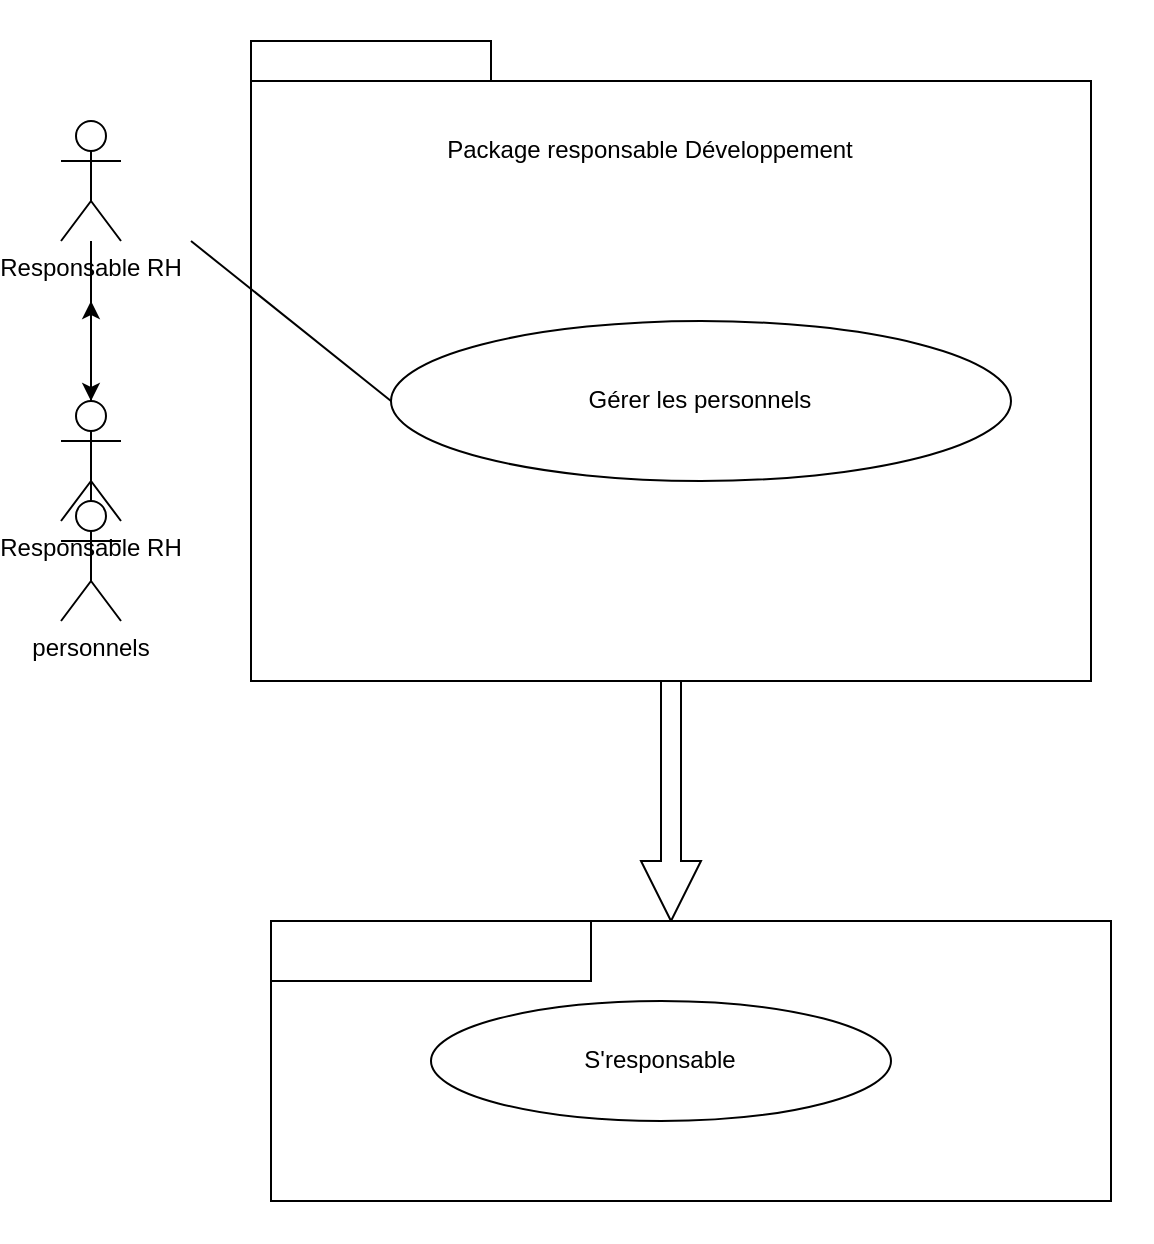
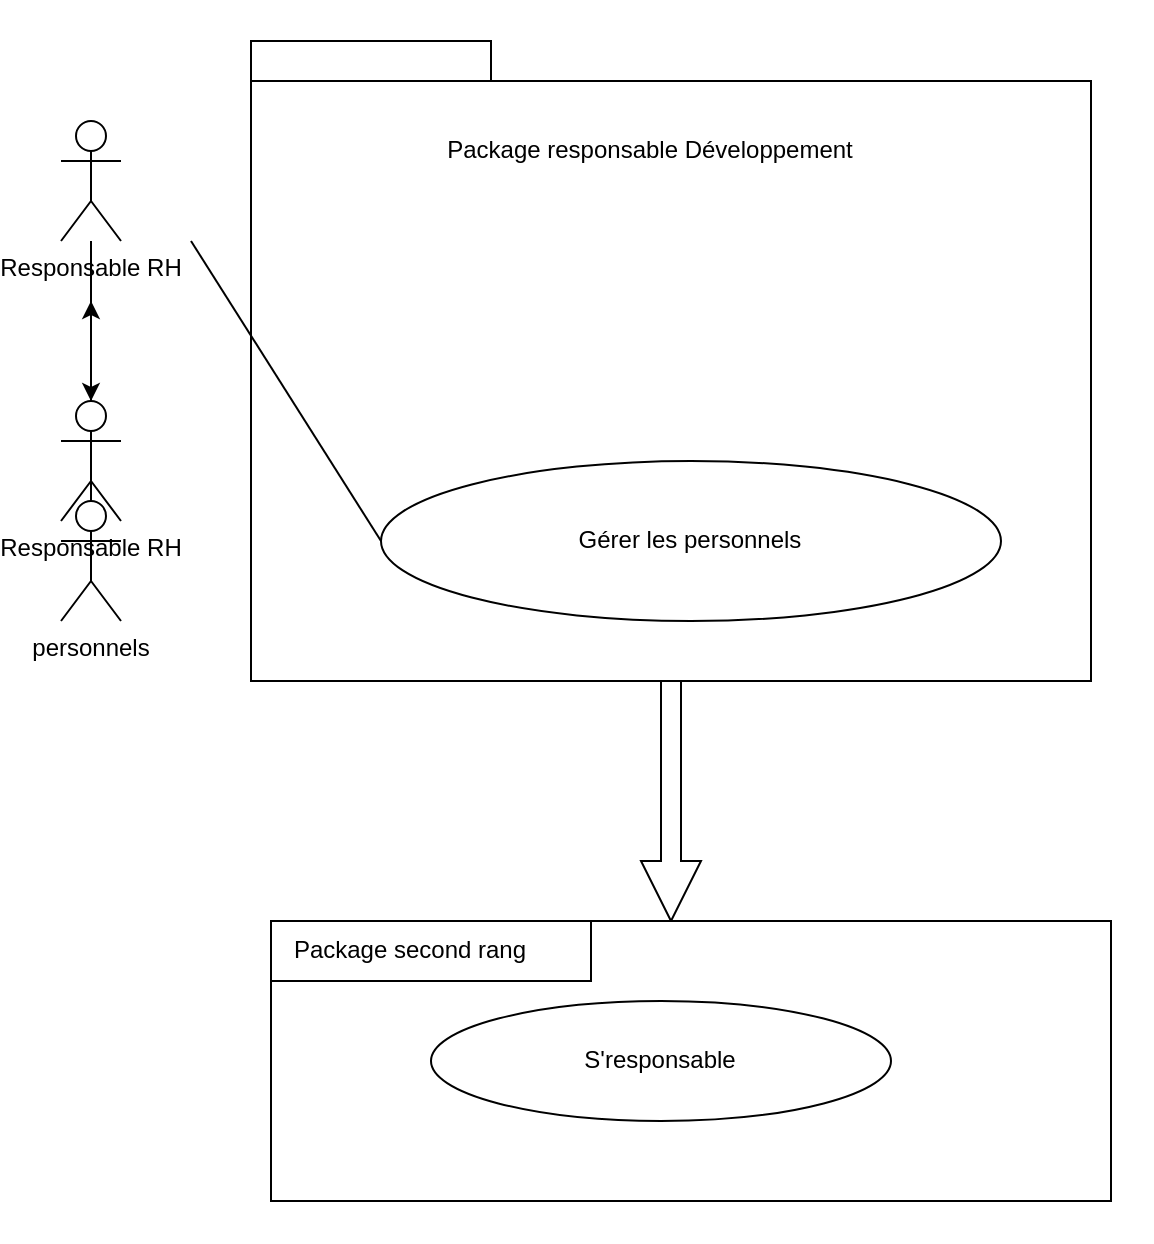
- <mxCell id="10" value="Gérer les personnels" style="ellipse;whiteSpace=wrap;html=1;" vertex="1" parent="1"><mxGeometry x="185" y="160" width="310" height="80" as="geometry" /></mxCell>
+ <mxCell id="10" value="Gérer les personnels" style="ellipse;whiteSpace=wrap;html=1;" vertex="1" parent="1"><mxGeometry x="180" y="230" width="310" height="80" as="geometry" /></mxCell>
+ <mxCell id="13" value="Package second rang" style="text;html=1;strokeColor=none;fillColor=none;align=center;verticalAlign=middle;whiteSpace=wrap;rounded=0;" vertex="1" parent="1"><mxGeometry x="125" y="460" width="140" height="30" as="geometry" /></mxCell>
